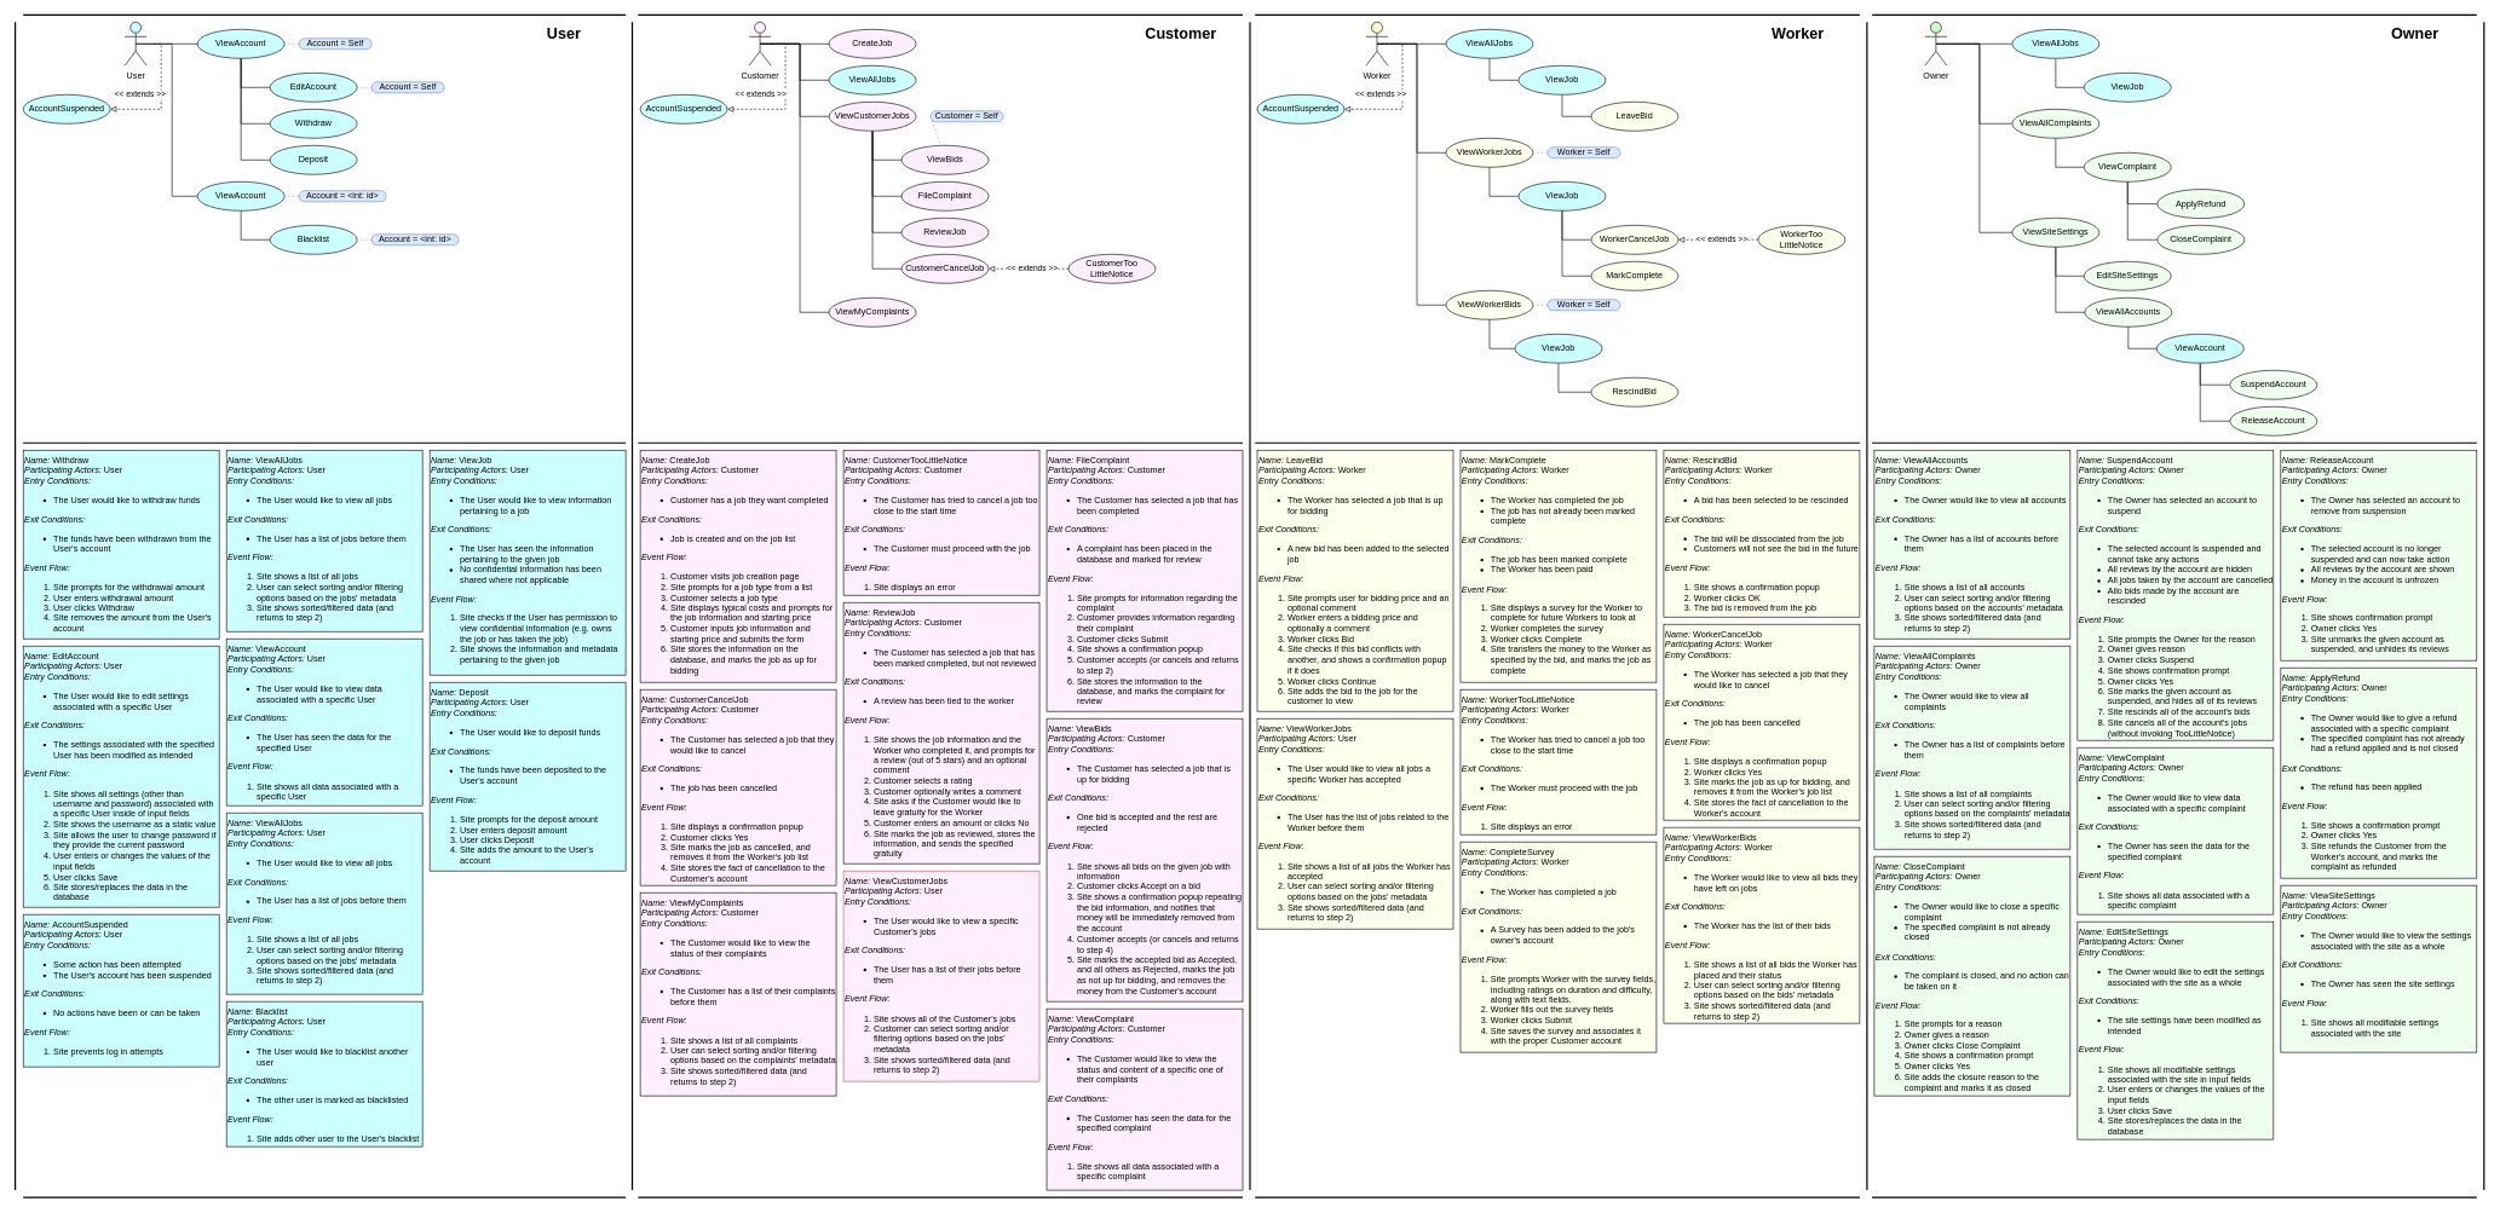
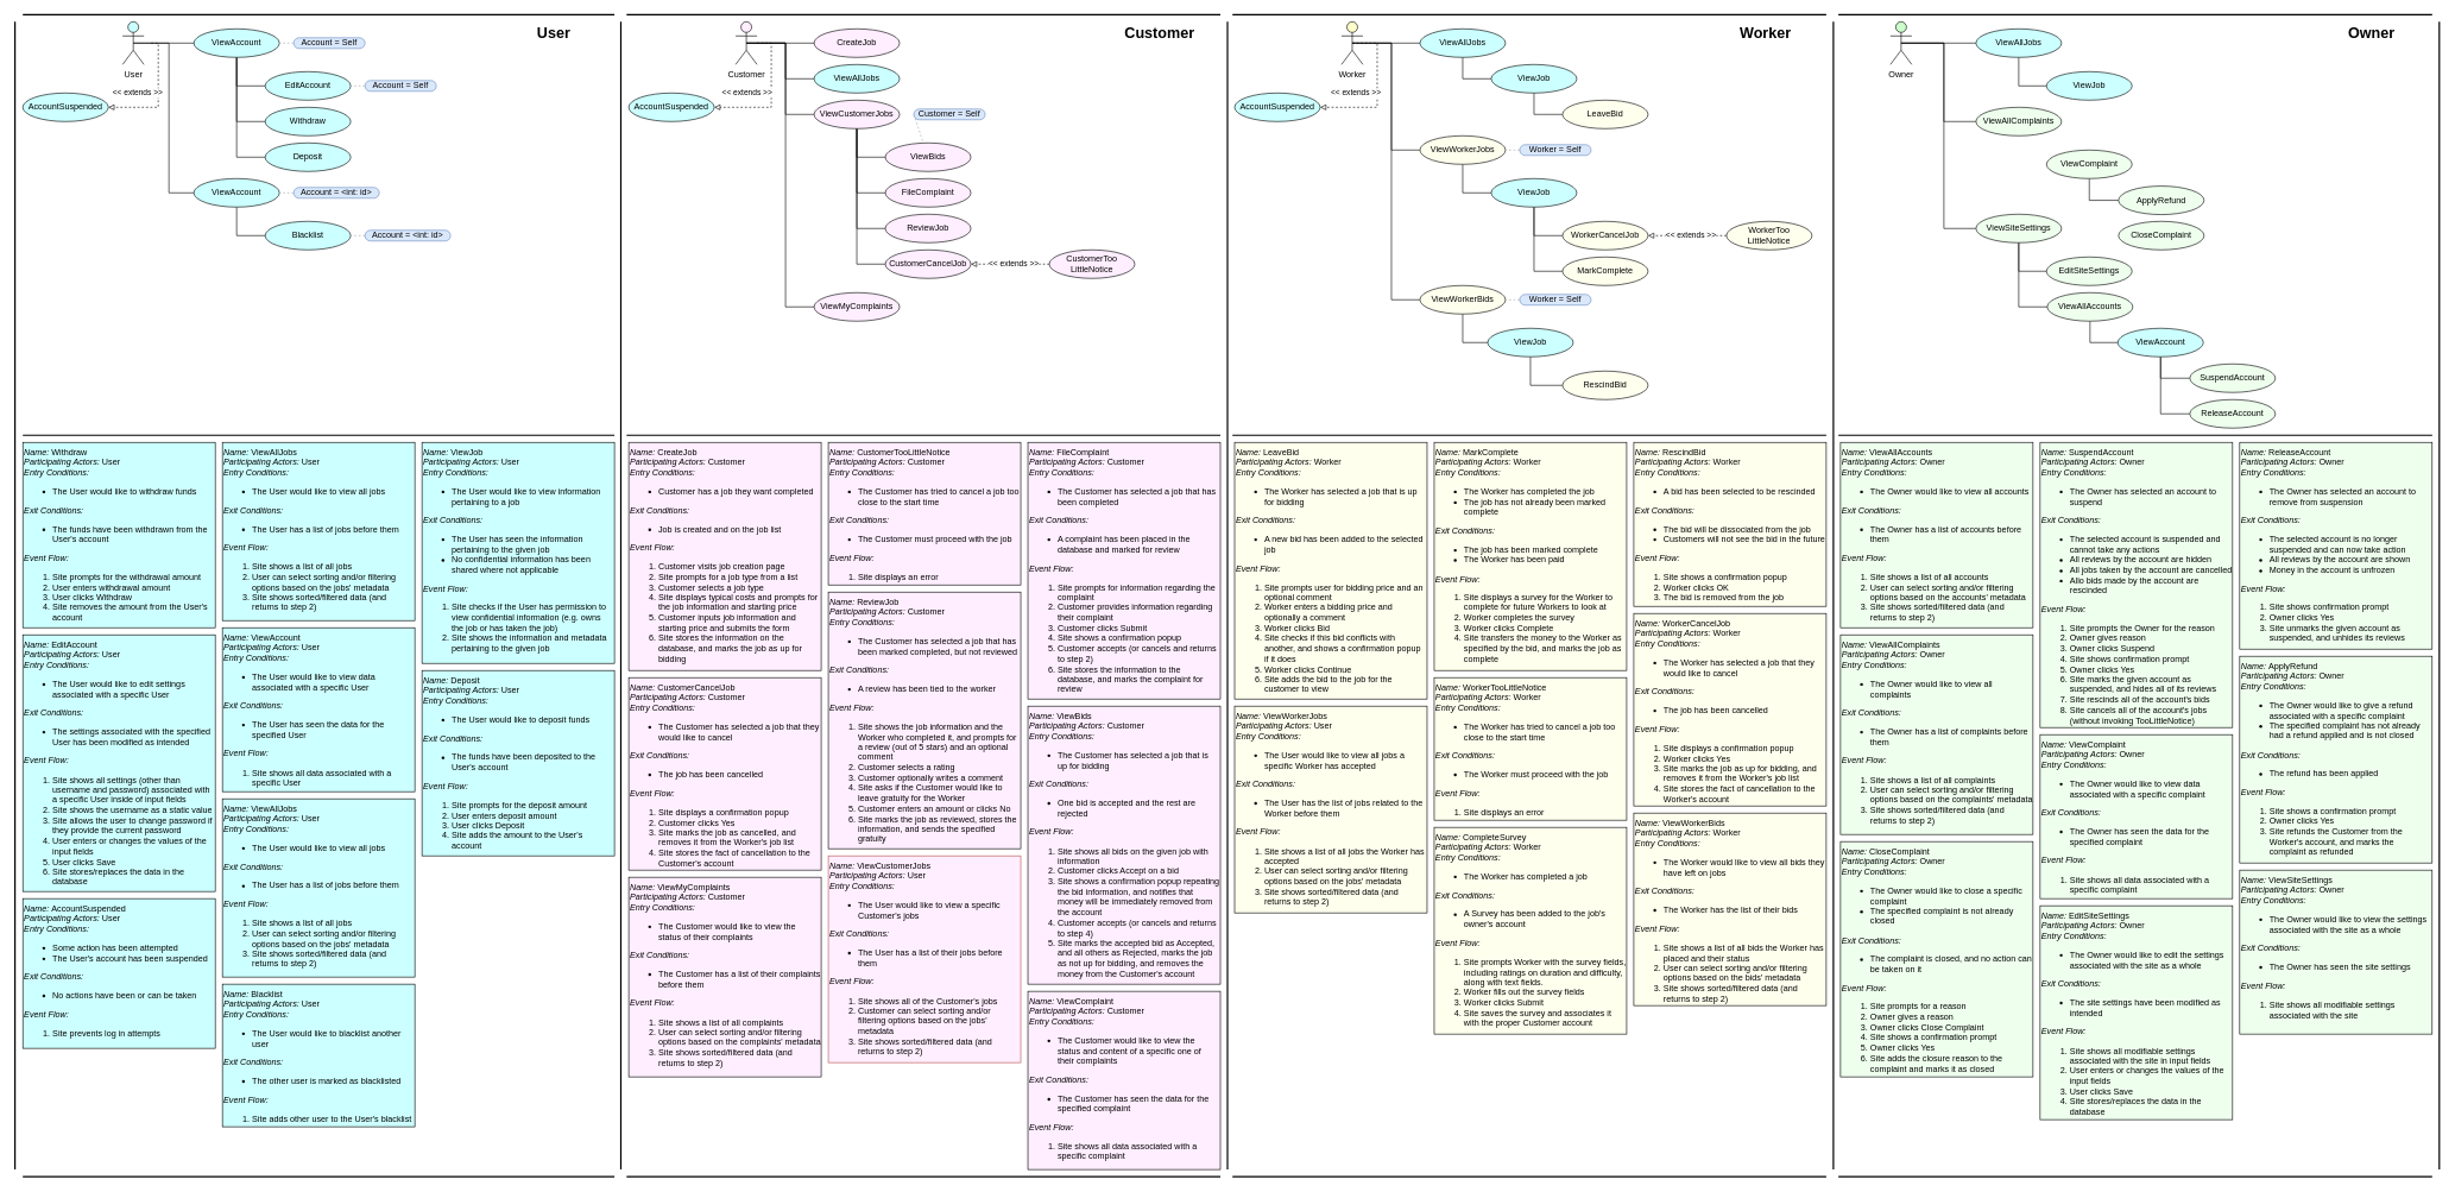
- <mxCell id="73" style="edgeStyle=orthogonalEdgeStyle;rounded=0;orthogonalLoop=1;jettySize=auto;html=1;exitX=0.5;exitY=1;exitDx=0;exitDy=0;entryX=0;entryY=0.5;entryDx=0;entryDy=0;endArrow=none;endFill=0;" parent="1" source="74" target="77" edge="1"><mxGeometry relative="1" as="geometry" /></mxCell>
- <mxCell id="76" style="edgeStyle=orthogonalEdgeStyle;rounded=0;orthogonalLoop=1;jettySize=auto;html=1;exitX=0.5;exitY=1;exitDx=0;exitDy=0;entryX=0;entryY=0.5;entryDx=0;entryDy=0;endArrow=none;endFill=0;" parent="1" source="77" target="79" edge="1"><mxGeometry relative="1" as="geometry" /></mxCell>
